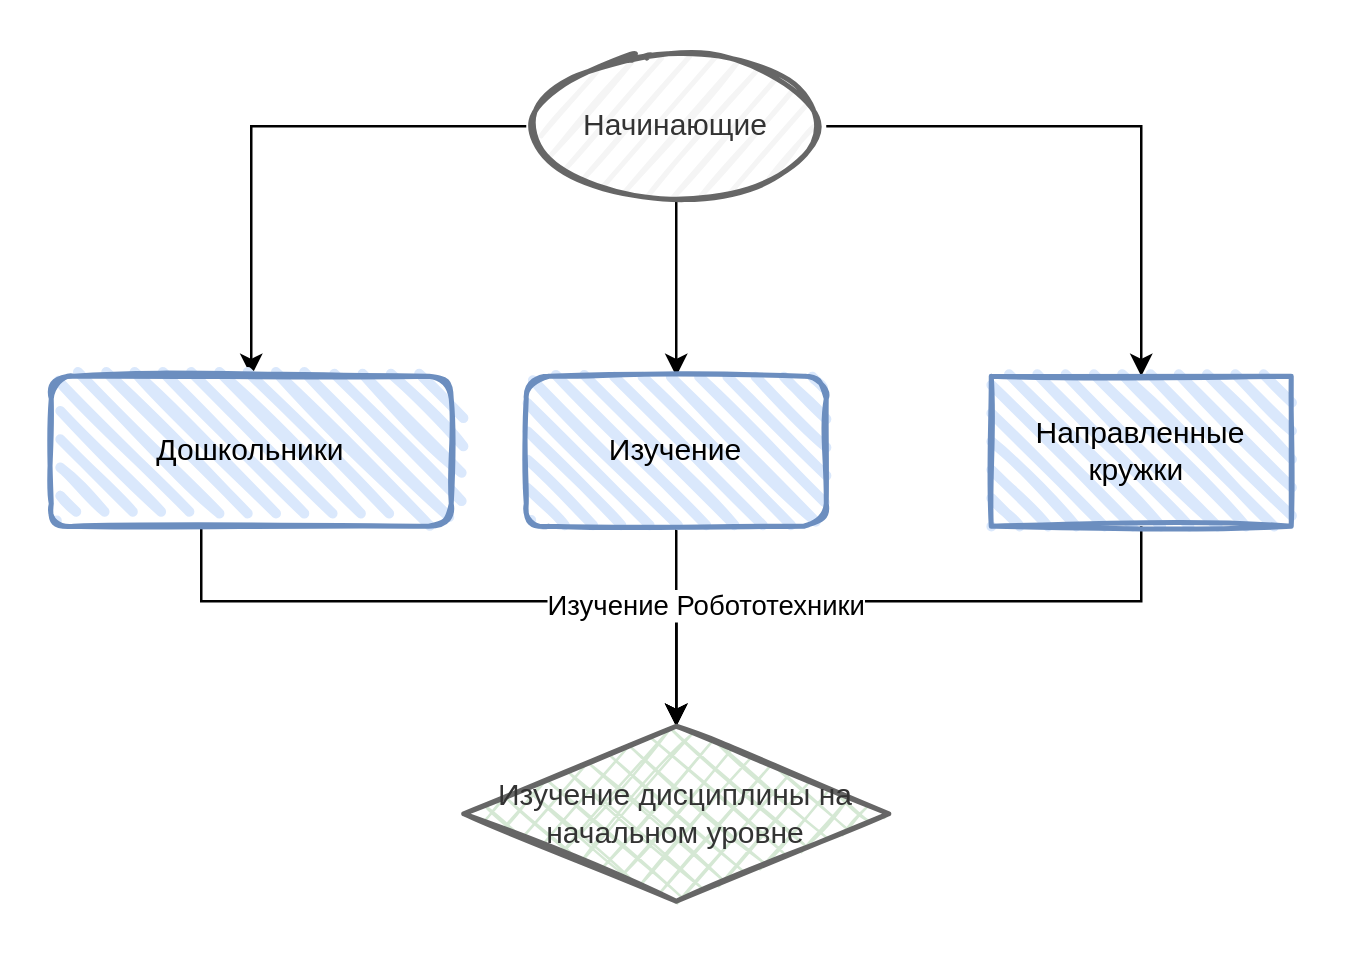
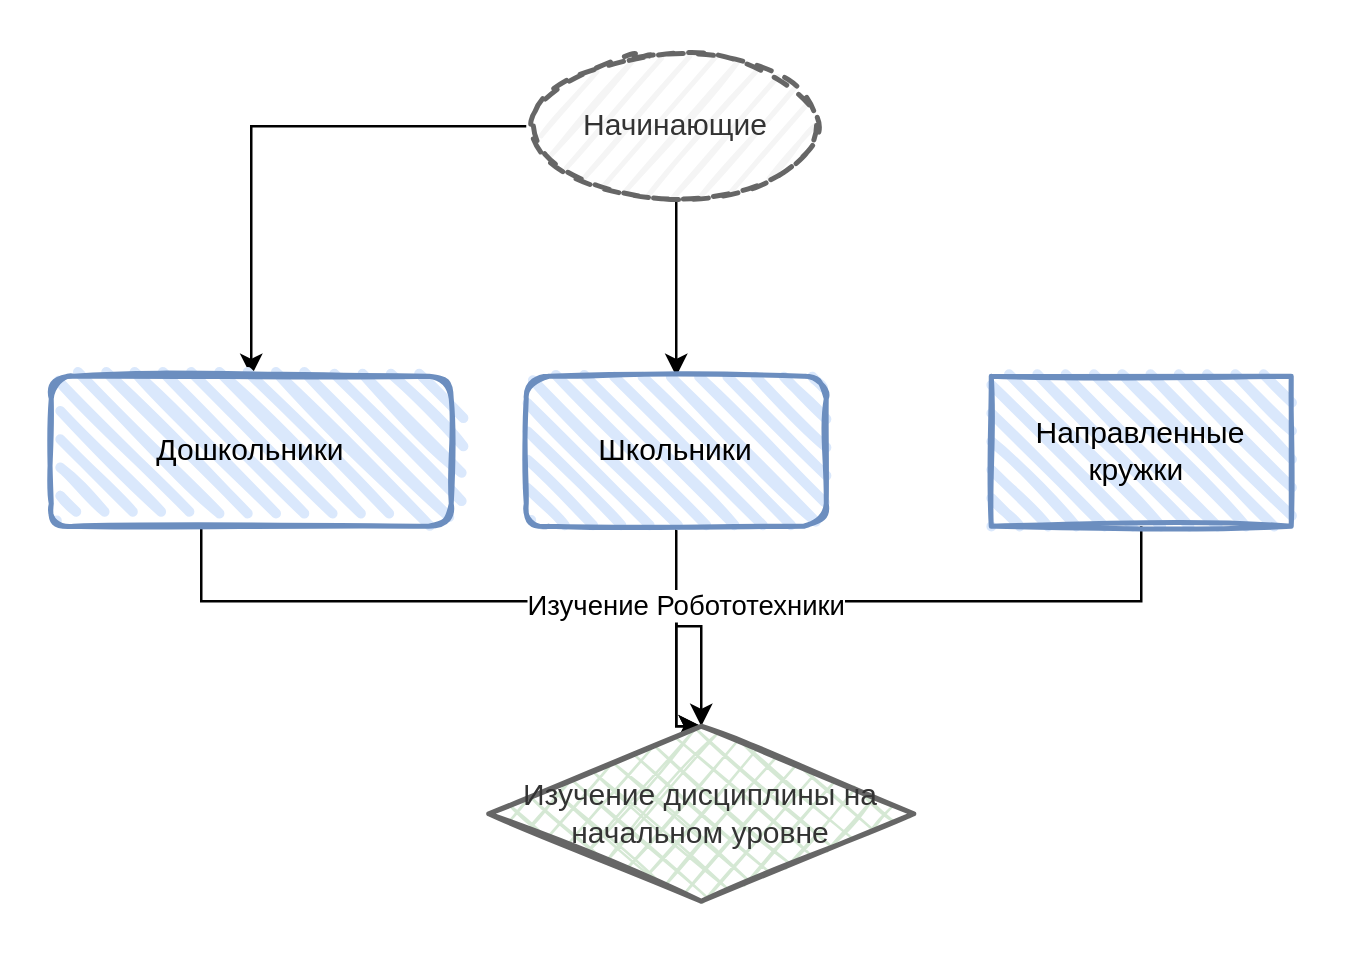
- <mxCell id="5" value="Начинающие" style="ellipse;whiteSpace=wrap;html=1;strokeWidth=2;fillWeight=2;hachureGap=8;fillColor=#f5f5f5;fillStyle=dots;sketch=1;strokeColor=#666666;fontColor=#333333;" vertex="1" parent="1"><mxGeometry x="210" y="20" width="120" height="60" as="geometry" /></mxCell>
+ <mxCell id="5" value="Начинающие" style="ellipse;whiteSpace=wrap;html=1;strokeWidth=2;fillWeight=2;hachureGap=8;fillColor=#f5f5f5;fillStyle=dots;sketch=1;strokeColor=#666666;fontColor=#333333;dashed=1;" vertex="1" parent="1"><mxGeometry x="210" y="20" width="120" height="60" as="geometry" /></mxCell>
- <mxCell id="4" style="edgeStyle=orthogonalEdgeStyle;rounded=0;orthogonalLoop=1;jettySize=auto;html=1;" edge="1" parent="1" source="5" target="12"><mxGeometry relative="1" as="geometry" /></mxCell>
- <mxCell id="7" value="Изучение" style="rounded=1;whiteSpace=wrap;html=1;strokeWidth=2;fillWeight=4;hachureGap=8;hachureAngle=45;fillColor=#dae8fc;sketch=1;strokeColor=#6c8ebf;" vertex="1" parent="1"><mxGeometry x="210" y="150" width="120" height="60" as="geometry" /></mxCell>
+ <mxCell id="7" value="Школьники" style="rounded=1;whiteSpace=wrap;html=1;strokeWidth=2;fillWeight=4;hachureGap=8;hachureAngle=45;fillColor=#dae8fc;sketch=1;strokeColor=#6c8ebf;" vertex="1" parent="1"><mxGeometry x="210" y="150" width="120" height="60" as="geometry" /></mxCell>
- <mxCell id="13" value="Изучение дисциплины на начальном уровне" style="rhombus;whiteSpace=wrap;html=1;strokeWidth=2;fillWeight=-1;hachureGap=8;fillStyle=cross-hatch;sketch=1;fillColor=#D5E8D4;fontColor=#333333;strokeColor=#666666;" vertex="1" parent="1"><mxGeometry x="185" y="290" width="170" height="70" as="geometry" /></mxCell>
+ <mxCell id="13" value="Изучение дисциплины на начальном уровне" style="rhombus;whiteSpace=wrap;html=1;strokeWidth=2;fillWeight=-1;hachureGap=8;fillStyle=cross-hatch;sketch=1;fillColor=#D5E8D4;fontColor=#333333;strokeColor=#666666;" vertex="1" parent="1"><mxGeometry x="195" y="290" width="170" height="70" as="geometry" /></mxCell>
